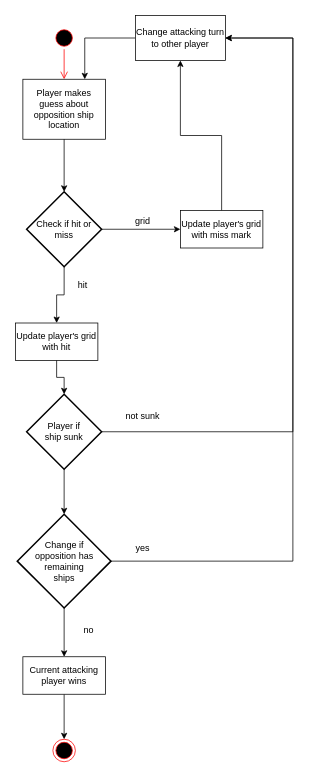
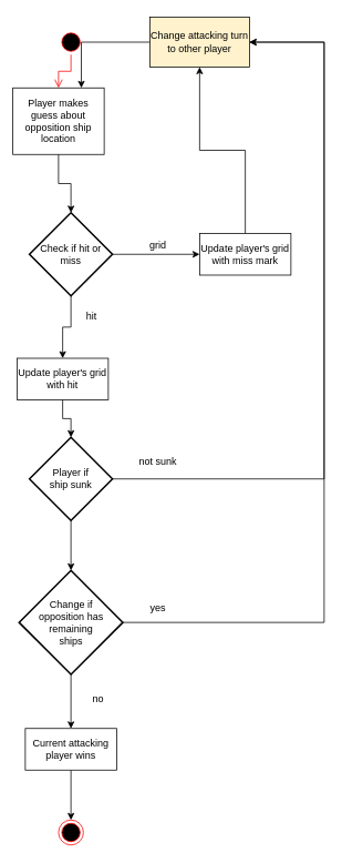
- <mxCell id="19" value="Change attacking turn to other player" style="rounded=0;whiteSpace=wrap;html=1;" vertex="1" parent="1"><mxGeometry x="180" y="20" width="120" height="60" as="geometry" /></mxCell>
+ <mxCell id="19" value="Change attacking turn to other player" style="rounded=0;whiteSpace=wrap;html=1;fillColor=#fff2cc;" vertex="1" parent="1"><mxGeometry x="180" y="20" width="120" height="60" as="geometry" /></mxCell>
- <mxCell id="4" value="Player makes guess about opposition ship location" style="html=1;whiteSpace=wrap;" vertex="1" parent="1"><mxGeometry x="30" y="105" width="110" height="80" as="geometry" /></mxCell>
+ <mxCell id="4" value="Player makes guess about opposition ship location" style="html=1;whiteSpace=wrap;" vertex="1" parent="1"><mxGeometry x="15" y="105" width="110" height="80" as="geometry" /></mxCell>
